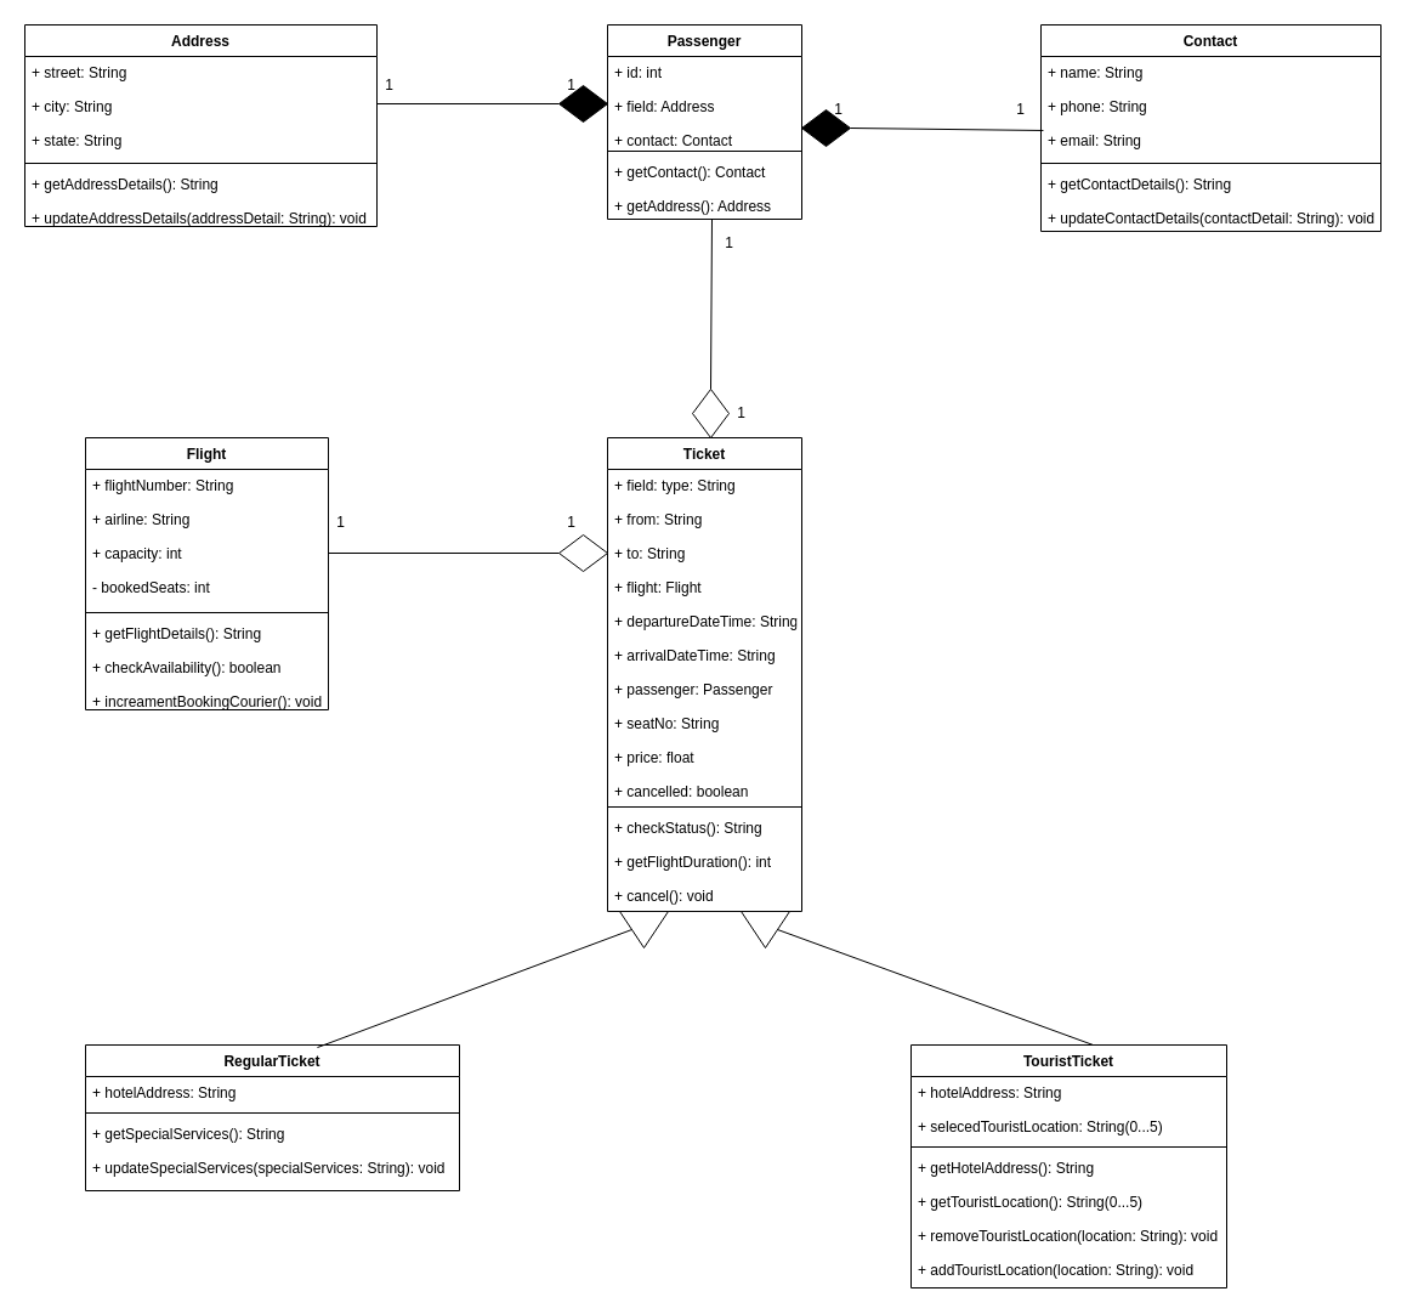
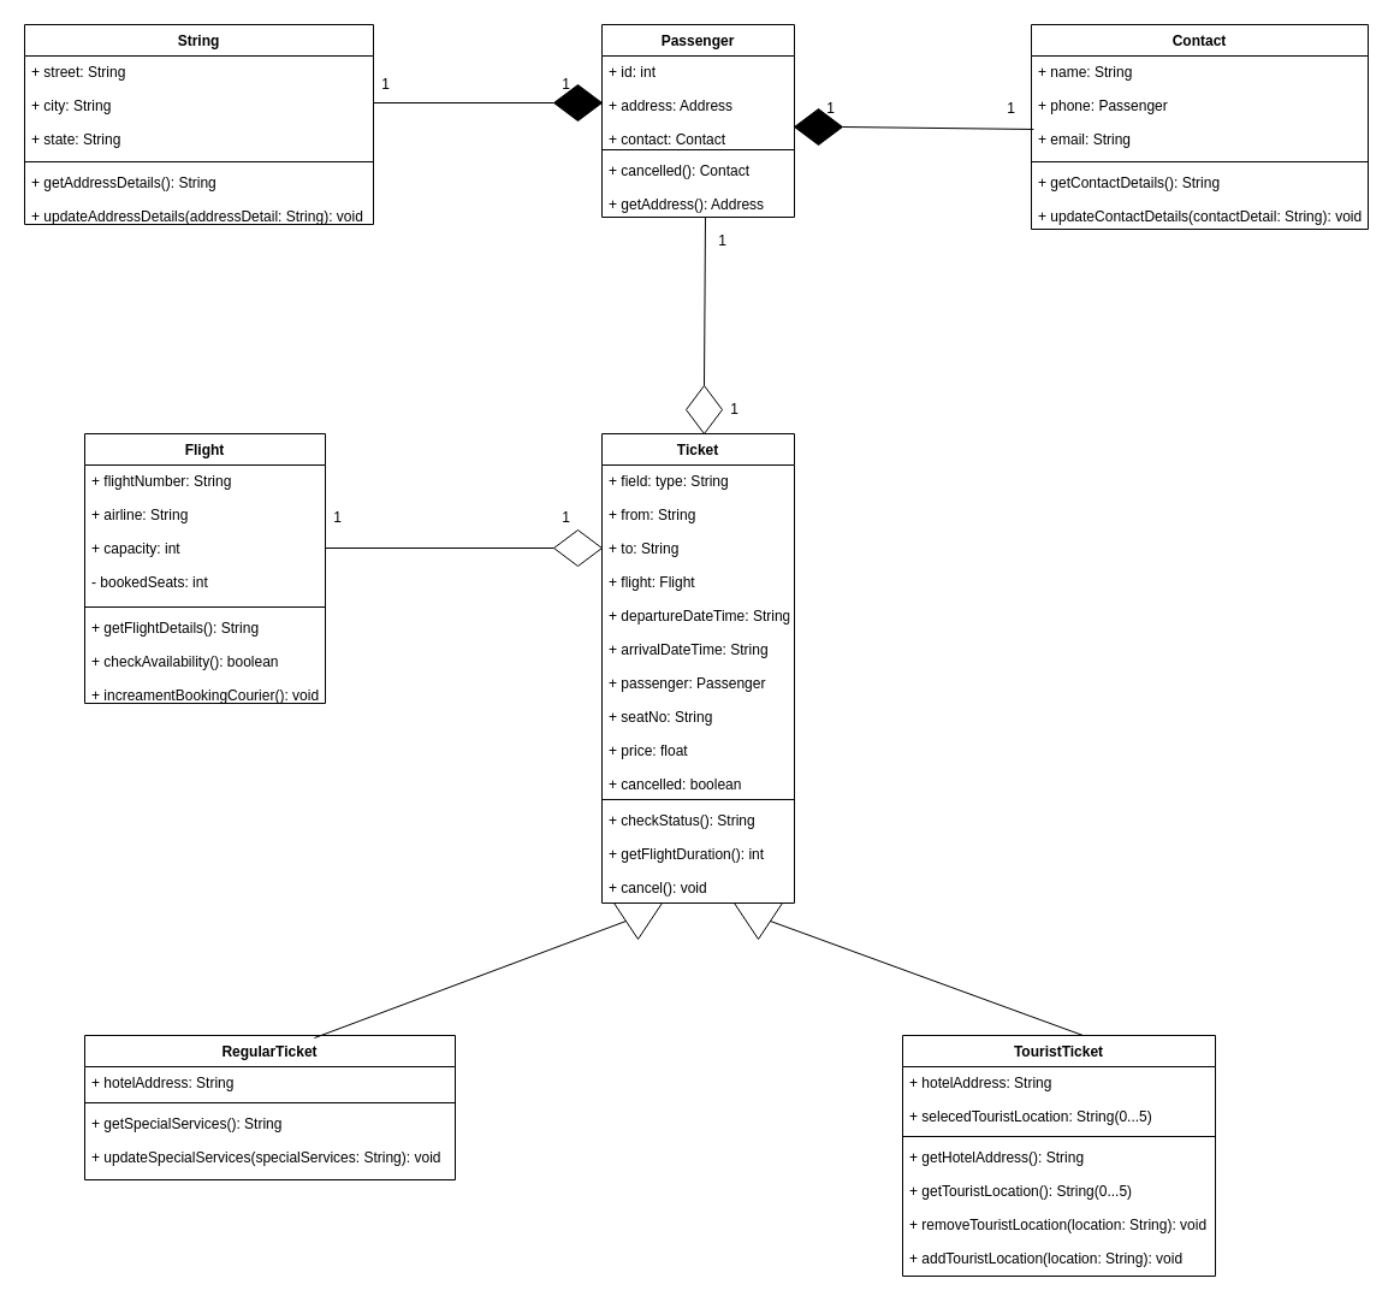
- <mxCell id="2" value="Address" style="swimlane;fontStyle=1;align=center;verticalAlign=top;childLayout=stackLayout;horizontal=1;startSize=26;horizontalStack=0;resizeParent=1;resizeParentMax=0;resizeLast=0;collapsible=1;marginBottom=0;" parent="1" vertex="1"><mxGeometry x="20" y="20" width="290" height="166" as="geometry" /></mxCell>
+ <mxCell id="2" value="String" style="swimlane;fontStyle=1;align=center;verticalAlign=top;childLayout=stackLayout;horizontal=1;startSize=26;horizontalStack=0;resizeParent=1;resizeParentMax=0;resizeLast=0;collapsible=1;marginBottom=0;" parent="1" vertex="1"><mxGeometry x="20" y="20" width="290" height="166" as="geometry" /></mxCell>
- <mxCell id="15" value="+ id: int&#10;&#10;+ field: Address&#10;&#10;+ contact: Contact" style="text;strokeColor=none;fillColor=none;align=left;verticalAlign=top;spacingLeft=4;spacingRight=4;overflow=hidden;rotatable=0;points=[[0,0.5],[1,0.5]];portConstraint=eastwest;" parent="14" vertex="1"><mxGeometry y="26" width="160" height="74" as="geometry" /></mxCell>
+ <mxCell id="15" value="+ id: int&#10;&#10;+ address: Address&#10;&#10;+ contact: Contact" style="text;strokeColor=none;fillColor=none;align=left;verticalAlign=top;spacingLeft=4;spacingRight=4;overflow=hidden;rotatable=0;points=[[0,0.5],[1,0.5]];portConstraint=eastwest;" parent="14" vertex="1"><mxGeometry y="26" width="160" height="74" as="geometry" /></mxCell>
- <mxCell id="19" value="+ name: String&#10;&#10;+ phone: String&#10;&#10;+ email: String " style="text;strokeColor=none;fillColor=none;align=left;verticalAlign=top;spacingLeft=4;spacingRight=4;overflow=hidden;rotatable=0;points=[[0,0.5],[1,0.5]];portConstraint=eastwest;" parent="18" vertex="1"><mxGeometry y="26" width="280" height="84" as="geometry" /></mxCell>
+ <mxCell id="19" value="+ name: String&#10;&#10;+ phone: Passenger&#10;&#10;+ email: String " style="text;strokeColor=none;fillColor=none;align=left;verticalAlign=top;spacingLeft=4;spacingRight=4;overflow=hidden;rotatable=0;points=[[0,0.5],[1,0.5]];portConstraint=eastwest;" parent="18" vertex="1"><mxGeometry y="26" width="280" height="84" as="geometry" /></mxCell>
- <mxCell id="17" value="+ getContact(): Contact&#10;&#10;+ getAddress(): Address" style="text;strokeColor=none;fillColor=none;align=left;verticalAlign=top;spacingLeft=4;spacingRight=4;overflow=hidden;rotatable=0;points=[[0,0.5],[1,0.5]];portConstraint=eastwest;" parent="14" vertex="1"><mxGeometry y="108" width="160" height="52" as="geometry" /></mxCell>
+ <mxCell id="17" value="+ cancelled(): Contact&#10;&#10;+ getAddress(): Address" style="text;strokeColor=none;fillColor=none;align=left;verticalAlign=top;spacingLeft=4;spacingRight=4;overflow=hidden;rotatable=0;points=[[0,0.5],[1,0.5]];portConstraint=eastwest;" parent="14" vertex="1"><mxGeometry y="108" width="160" height="52" as="geometry" /></mxCell>
